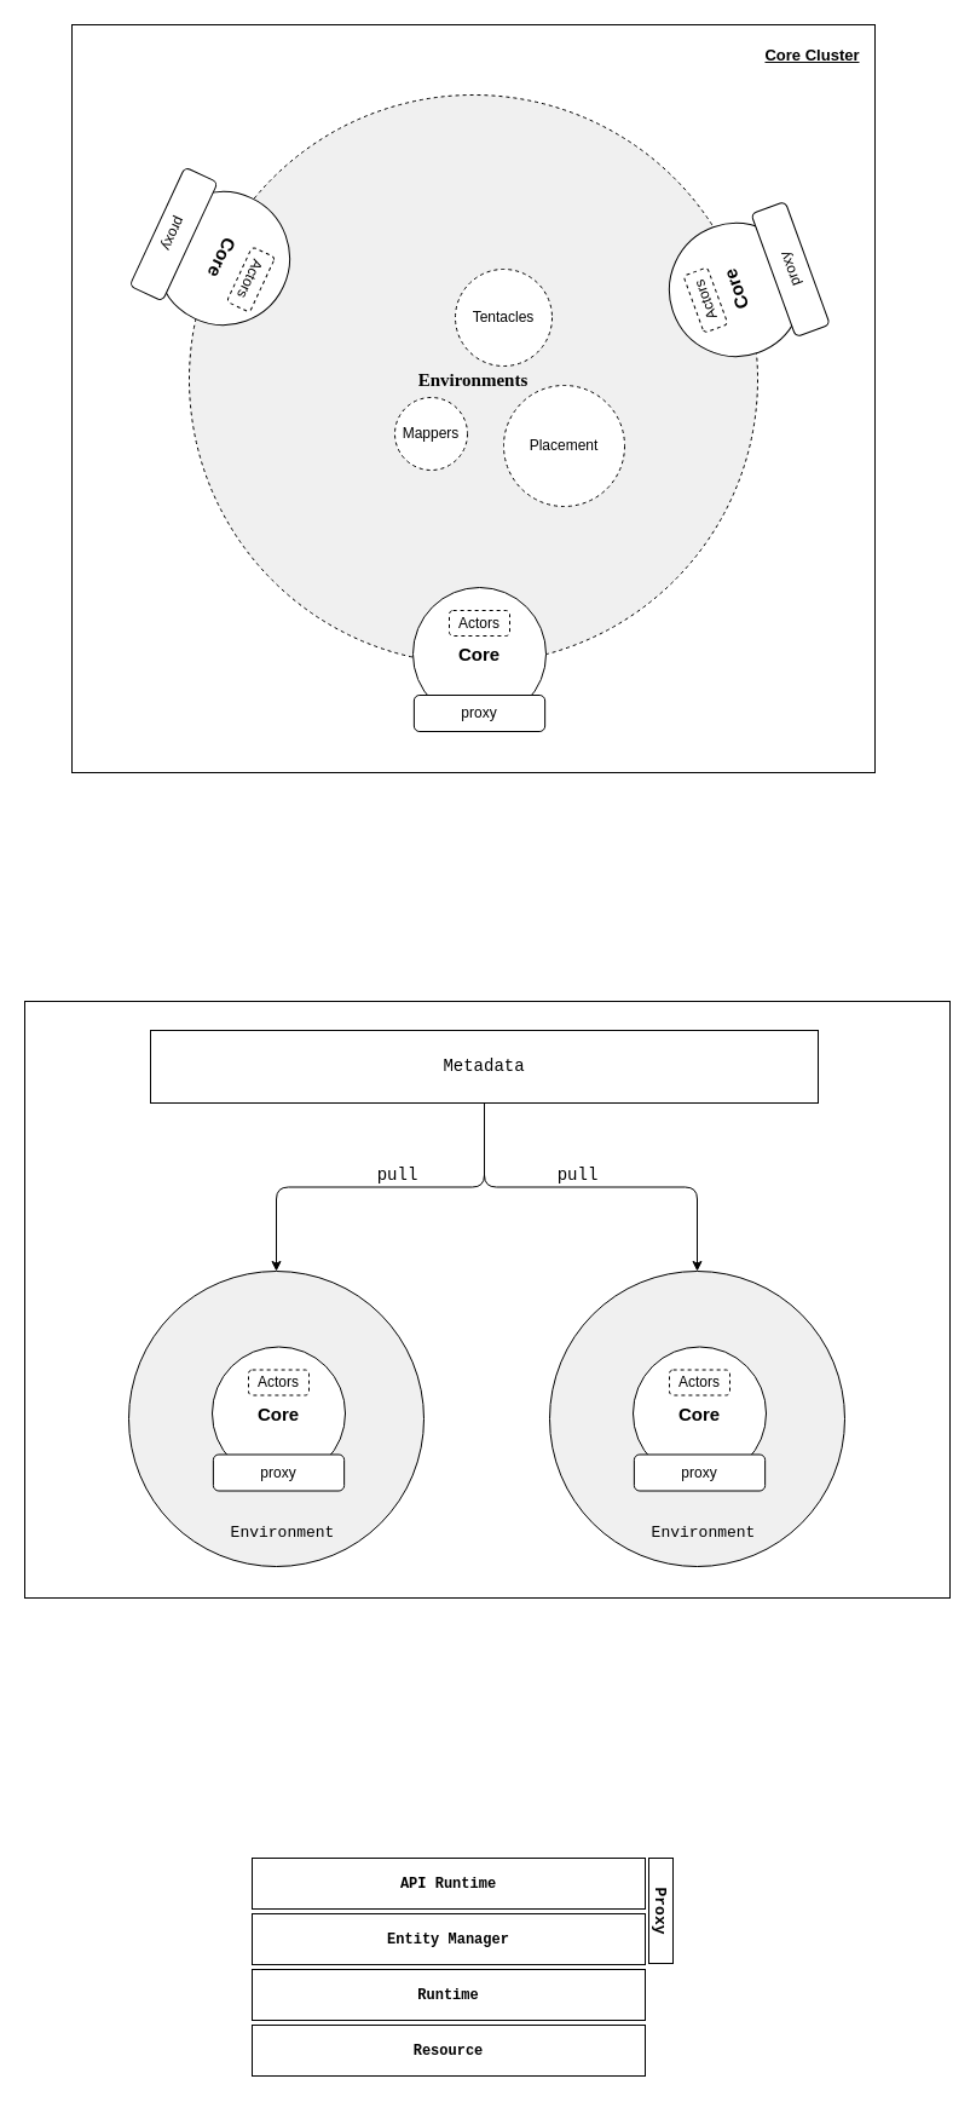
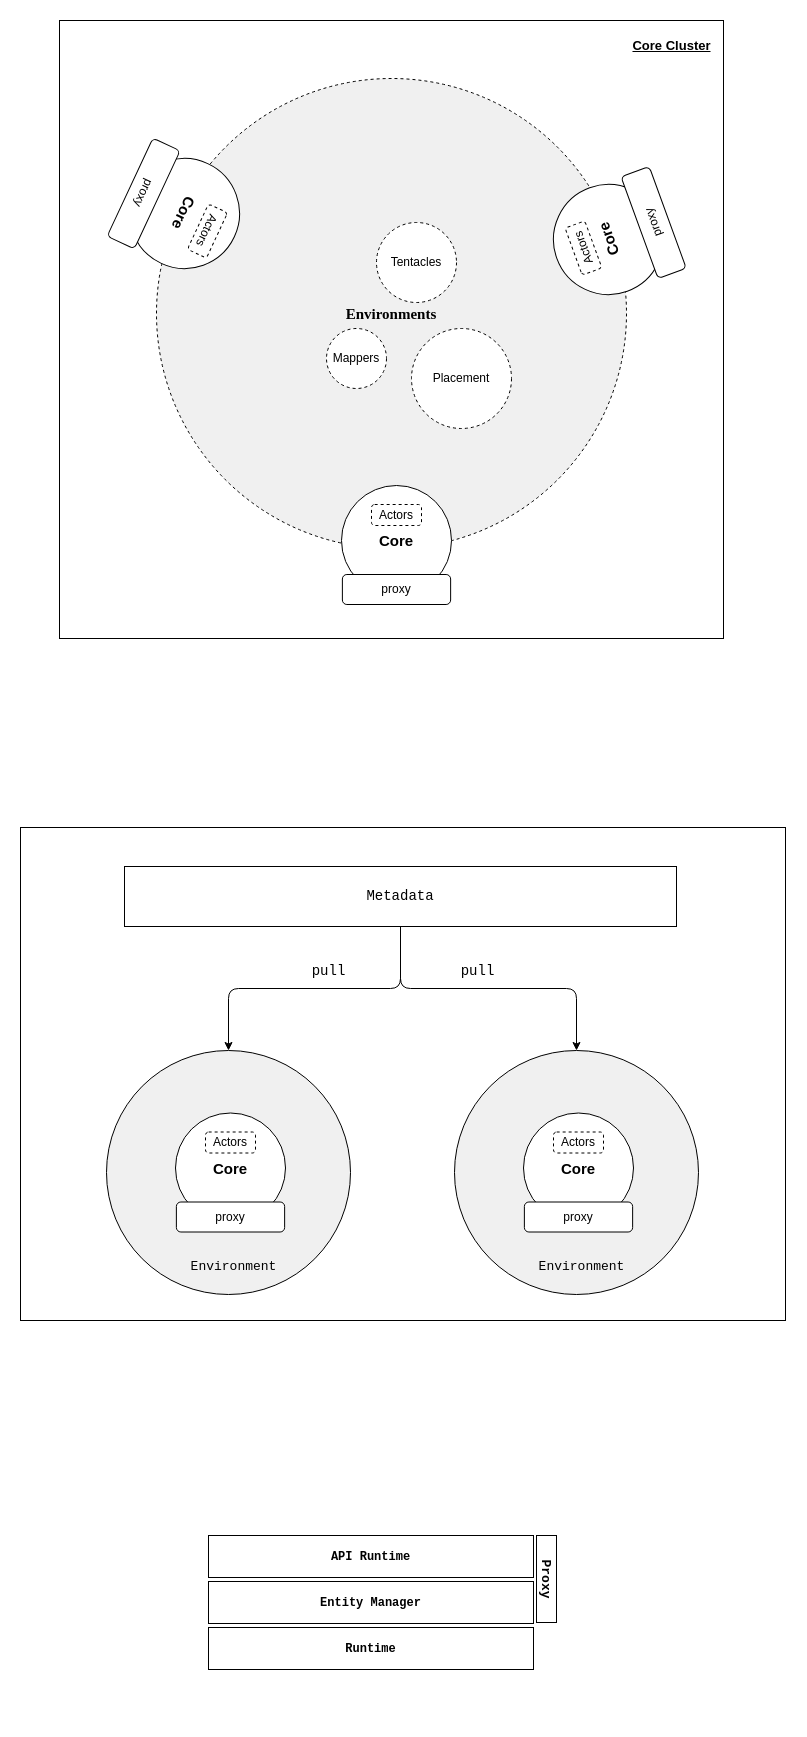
- <mxCell id="7" value="&lt;font color=&quot;#000000&quot;&gt;Placement&lt;/font&gt;" style="ellipse;whiteSpace=wrap;html=1;aspect=fixed;dashed=1;strokeColor=#000000;fillColor=#FFFFFF;" parent="1" vertex="1"><mxGeometry x="416" y="318" width="100" height="100" as="geometry" /></mxCell>
+ <mxCell id="7" value="&lt;font color=&quot;#000000&quot;&gt;Placement&lt;/font&gt;" style="ellipse;whiteSpace=wrap;html=1;aspect=fixed;dashed=1;strokeColor=#000000;fillColor=#FFFFFF;" parent="1" vertex="1"><mxGeometry x="411" y="328" width="100" height="100" as="geometry" /></mxCell>
- <mxCell id="37" value="&lt;font style=&quot;font-size: 14px&quot;&gt;Metadata&lt;/font&gt;" style="rounded=0;whiteSpace=wrap;html=1;fontFamily=Courier New;fontSize=13;fontColor=#000000;strokeColor=#000000;fillColor=#FFFFFF;" parent="1" vertex="1"><mxGeometry x="124" y="851" width="552" height="60" as="geometry" /></mxCell>
+ <mxCell id="37" value="&lt;font style=&quot;font-size: 14px&quot;&gt;Metadata&lt;/font&gt;" style="rounded=0;whiteSpace=wrap;html=1;fontFamily=Courier New;fontSize=13;fontColor=#000000;strokeColor=#000000;fillColor=#FFFFFF;" parent="1" vertex="1"><mxGeometry x="124" y="866" width="552" height="60" as="geometry" /></mxCell>
- <mxCell id="43" value="&lt;font color=&quot;#000000&quot; face=&quot;Courier New&quot;&gt;&lt;b&gt;Resource&lt;/b&gt;&lt;/font&gt;" style="rounded=0;whiteSpace=wrap;html=1;fillColor=#FFFFFF;strokeColor=#000000;" vertex="1" parent="1"><mxGeometry x="208" y="1673" width="325" height="42" as="geometry" /></mxCell>
